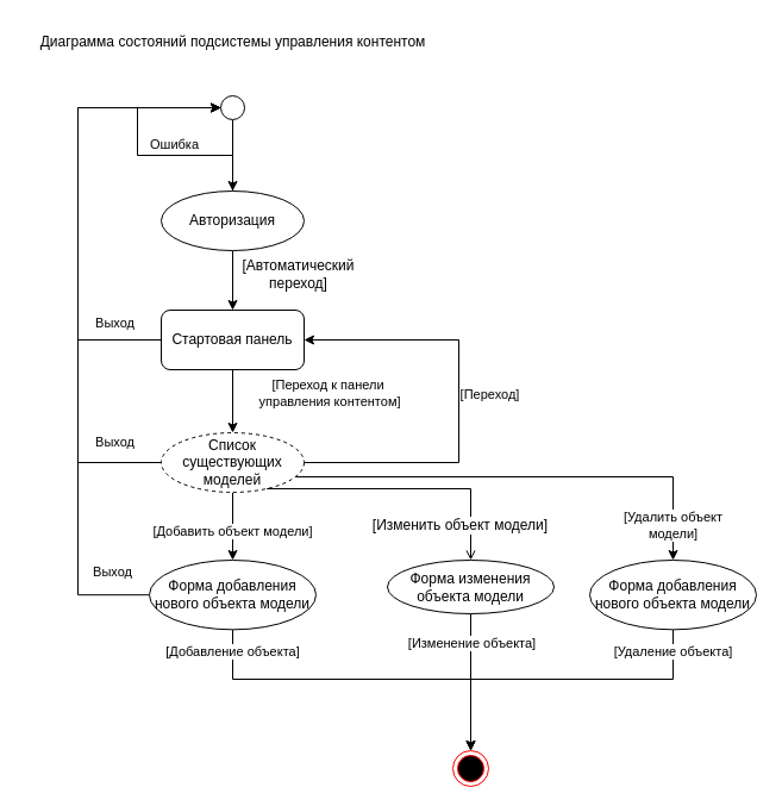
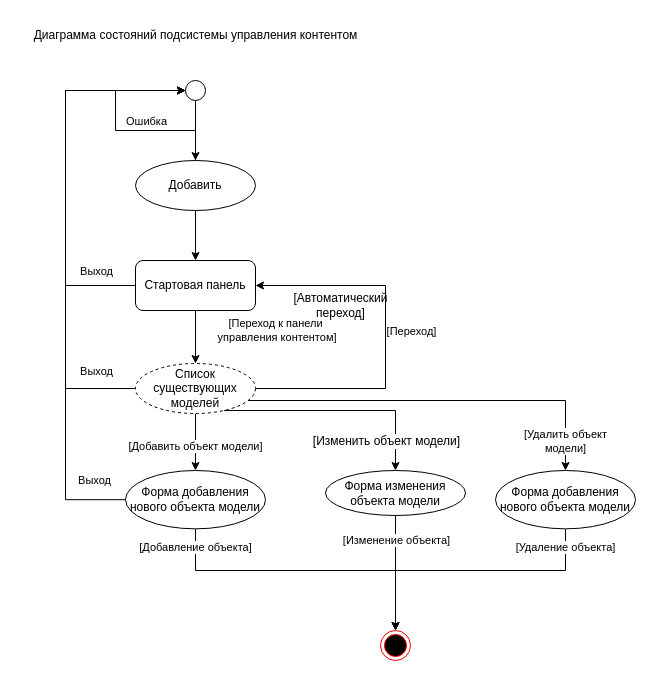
- <mxCell id="7" value="Авторизация" style="ellipse;whiteSpace=wrap;html=1;" vertex="1" parent="1"><mxGeometry x="135" y="160" width="120" height="50" as="geometry" /></mxCell>
+ <mxCell id="7" value="Добавить" style="ellipse;whiteSpace=wrap;html=1;" vertex="1" parent="1"><mxGeometry x="135" y="160" width="120" height="50" as="geometry" /></mxCell>
- <mxCell id="24" value="[Автоматический&lt;br&gt;переход]" style="text;html=1;align=center;verticalAlign=middle;resizable=0;points=[];autosize=1;strokeColor=none;fillColor=none;" vertex="1" parent="1"><mxGeometry x="190" y="210" width="120" height="40" as="geometry" /></mxCell>
+ <mxCell id="24" value="[Автоматический&lt;br&gt;переход]" style="text;html=1;align=center;verticalAlign=middle;resizable=0;points=[];autosize=1;strokeColor=none;fillColor=none;" vertex="1" parent="1"><mxGeometry x="280" y="285" width="120" height="40" as="geometry" /></mxCell>
- <mxCell id="19" style="edgeStyle=orthogonalEdgeStyle;rounded=0;orthogonalLoop=1;jettySize=auto;html=1;endArrow=open;" edge="1" parent="1" source="23" target="30"><mxGeometry relative="1" as="geometry"><Array as="points"><mxPoint x="395" y="410" /></Array></mxGeometry></mxCell>
+ <mxCell id="19" style="edgeStyle=orthogonalEdgeStyle;rounded=0;orthogonalLoop=1;jettySize=auto;html=1;" edge="1" parent="1" source="23" target="30"><mxGeometry relative="1" as="geometry"><Array as="points"><mxPoint x="395" y="410" /></Array></mxGeometry></mxCell>
